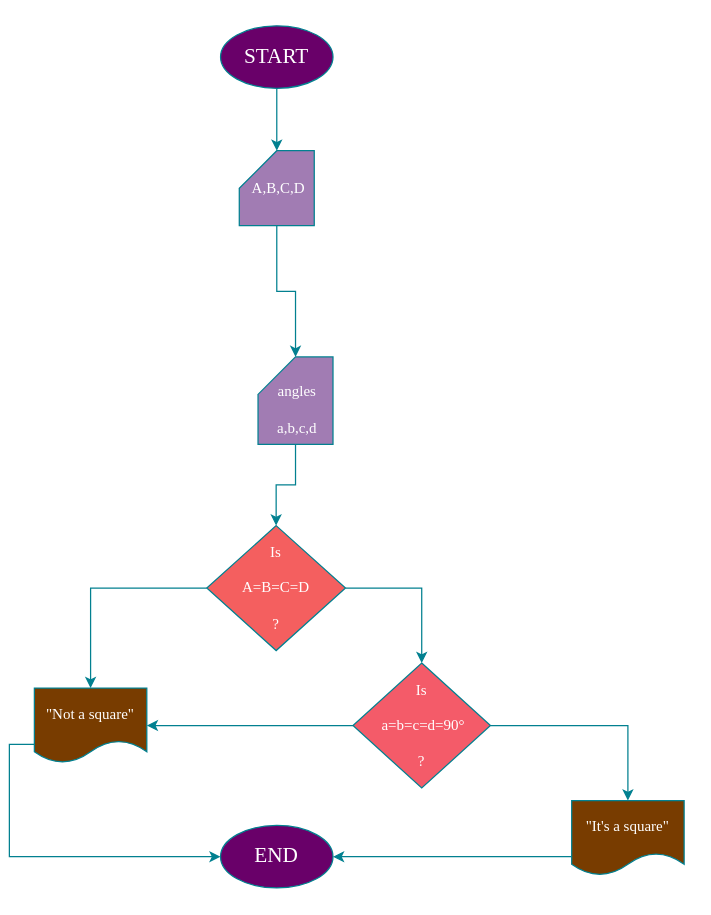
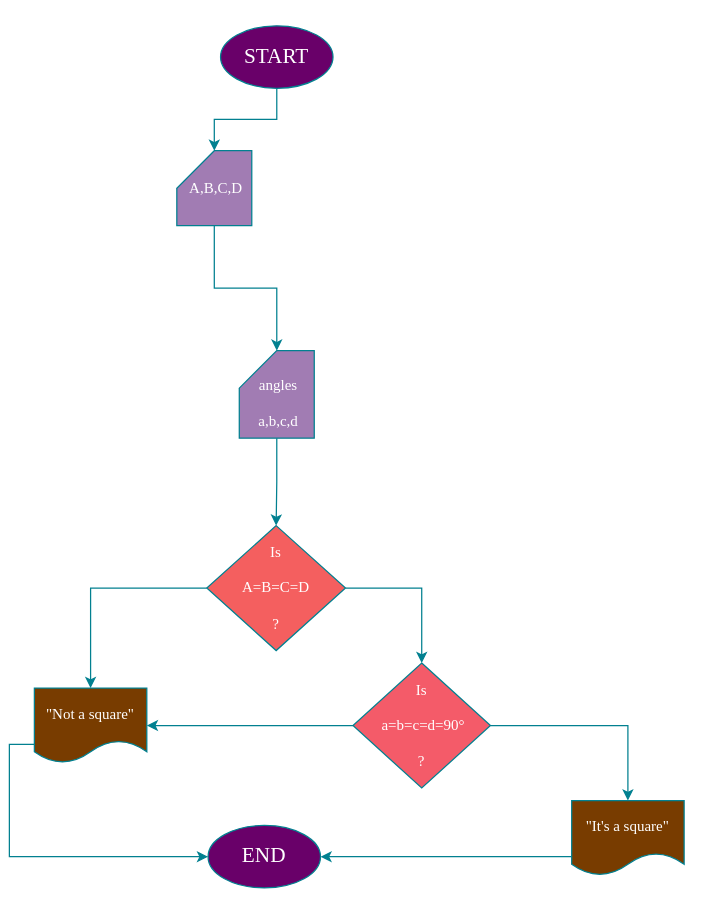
- <mxCell id="4" value="&lt;font color=&quot;#ffffff&quot;&gt;&lt;font face=&quot;Tahoma&quot;&gt;&amp;nbsp;A,B,C,D&lt;/font&gt;&lt;br&gt;&lt;/font&gt;" style="shape=card;whiteSpace=wrap;html=1;strokeColor=#028090;fontColor=#E4FDE1;fillColor=#A17CB3;" vertex="1" parent="1"><mxGeometry x="184" y="120" width="60" height="60" as="geometry" /></mxCell>
+ <mxCell id="4" value="&lt;font color=&quot;#ffffff&quot;&gt;&lt;font face=&quot;Tahoma&quot;&gt;&amp;nbsp;A,B,C,D&lt;/font&gt;&lt;br&gt;&lt;/font&gt;" style="shape=card;whiteSpace=wrap;html=1;strokeColor=#028090;fontColor=#E4FDE1;fillColor=#A17CB3;" vertex="1" parent="1"><mxGeometry x="134" y="120" width="60" height="60" as="geometry" /></mxCell>
- <mxCell id="8" value="&lt;font face=&quot;Tahoma&quot; color=&quot;#ffffff&quot;&gt;&lt;br&gt;&amp;nbsp;angles&lt;br&gt;&lt;br&gt;&amp;nbsp;a,b,c,d&lt;/font&gt;" style="shape=card;whiteSpace=wrap;html=1;strokeColor=#028090;fontColor=#E4FDE1;fillColor=#A17CB3;" vertex="1" parent="1"><mxGeometry x="199" y="285" width="60" height="70" as="geometry" /></mxCell>
+ <mxCell id="8" value="&lt;font face=&quot;Tahoma&quot; color=&quot;#ffffff&quot;&gt;&lt;br&gt;&amp;nbsp;angles&lt;br&gt;&lt;br&gt;&amp;nbsp;a,b,c,d&lt;/font&gt;" style="shape=card;whiteSpace=wrap;html=1;strokeColor=#028090;fontColor=#E4FDE1;fillColor=#A17CB3;" vertex="1" parent="1"><mxGeometry x="184" y="280" width="60" height="70" as="geometry" /></mxCell>
- <mxCell id="19" value="&lt;font face=&quot;Georgia&quot; style=&quot;font-size: 17px;&quot; color=&quot;#ffffff&quot;&gt;END&lt;/font&gt;" style="ellipse;whiteSpace=wrap;html=1;fillColor=#690069;labelBackgroundColor=none;strokeColor=#028090;fontColor=#E4FDE1;" vertex="1" parent="1"><mxGeometry x="169" y="660" width="90" height="50" as="geometry" /></mxCell>
+ <mxCell id="19" value="&lt;font face=&quot;Georgia&quot; style=&quot;font-size: 17px;&quot; color=&quot;#ffffff&quot;&gt;END&lt;/font&gt;" style="ellipse;whiteSpace=wrap;html=1;fillColor=#690069;labelBackgroundColor=none;strokeColor=#028090;fontColor=#E4FDE1;" vertex="1" parent="1"><mxGeometry x="159" y="660" width="90" height="50" as="geometry" /></mxCell>
